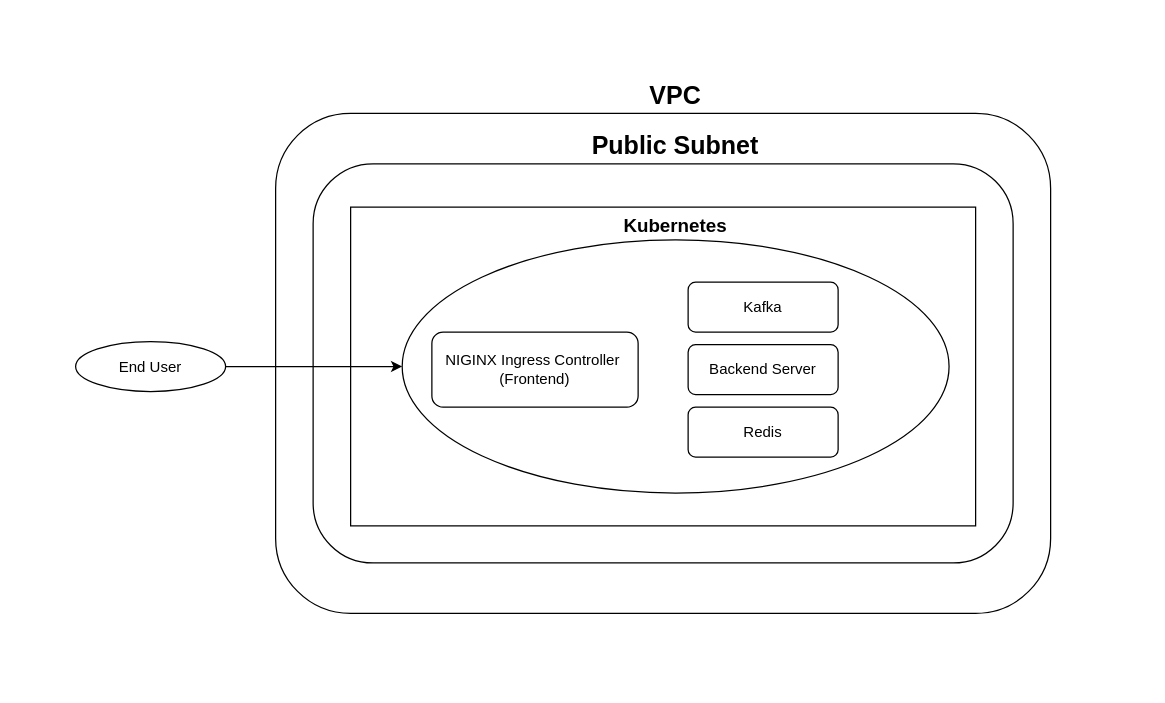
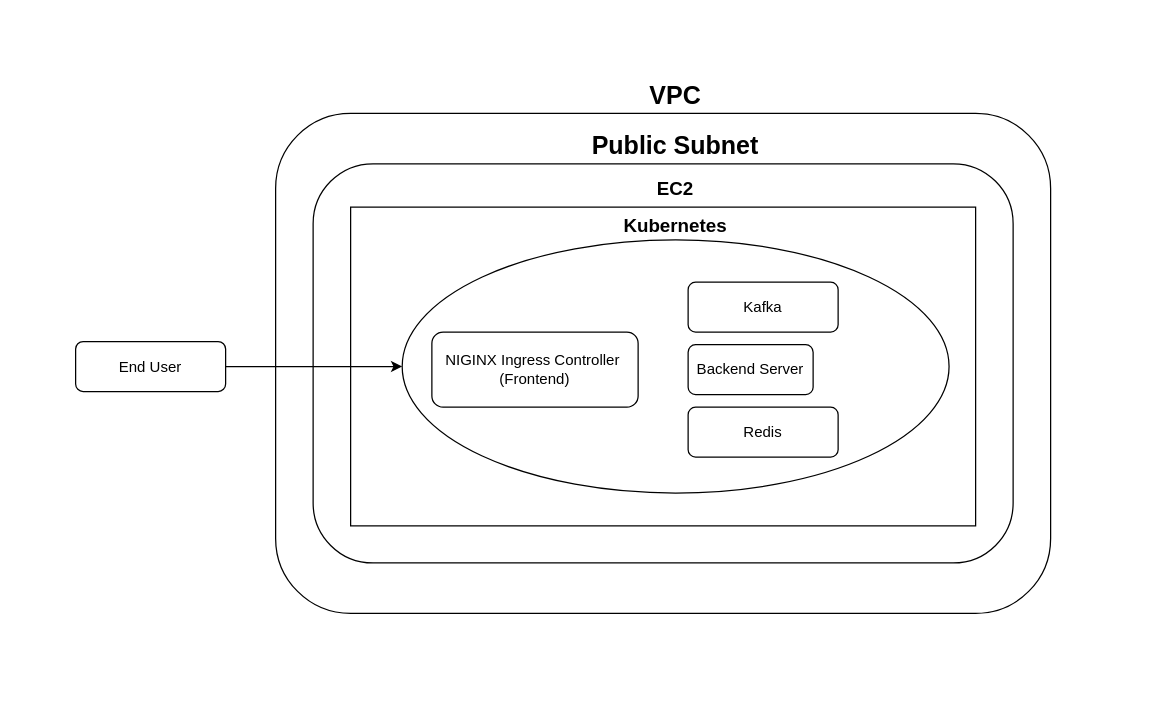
+ <mxCell id="16" value="&lt;b&gt;&lt;font style=&quot;font-size: 15px;&quot;&gt;EC2&lt;/font&gt;&lt;/b&gt;" style="text;html=1;align=center;verticalAlign=middle;whiteSpace=wrap;rounded=0;" vertex="1" parent="1"><mxGeometry x="510" y="135" width="60" height="30" as="geometry" /></mxCell>
- <mxCell id="3" value="End User" style="ellipse;whiteSpace=wrap;html=1;fontSize=12;glass=0;strokeWidth=1;shadow=0;" parent="1" vertex="1"><mxGeometry x="60" y="272.5" width="120" height="40" as="geometry" /></mxCell>
+ <mxCell id="3" value="End User" style="rounded=1;whiteSpace=wrap;html=1;fontSize=12;glass=0;strokeWidth=1;shadow=0;" parent="1" vertex="1"><mxGeometry x="60" y="272.5" width="120" height="40" as="geometry" /></mxCell>
- <mxCell id="9" value="Backend Server" style="rounded=1;whiteSpace=wrap;html=1;fontSize=12;glass=0;strokeWidth=1;shadow=0;" vertex="1" parent="1"><mxGeometry x="550" y="275" width="120" height="40" as="geometry" /></mxCell>
+ <mxCell id="9" value="Backend Server" style="rounded=1;whiteSpace=wrap;html=1;fontSize=12;glass=0;strokeWidth=1;shadow=0;" vertex="1" parent="1"><mxGeometry x="550" y="275" width="100" height="40" as="geometry" /></mxCell>
